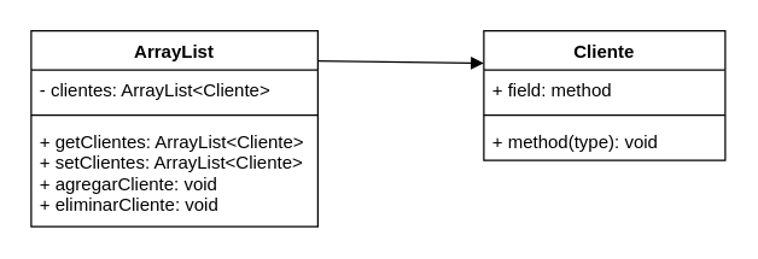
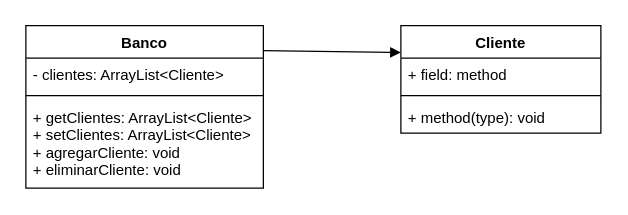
- <mxCell id="6" value="ArrayList" style="swimlane;fontStyle=1;align=center;verticalAlign=top;childLayout=stackLayout;horizontal=1;startSize=26;horizontalStack=0;resizeParent=1;resizeParentMax=0;resizeLast=0;collapsible=1;marginBottom=0;" vertex="1" parent="1"><mxGeometry x="20" y="20" width="190" height="130" as="geometry" /></mxCell>
+ <mxCell id="6" value="Banco" style="swimlane;fontStyle=1;align=center;verticalAlign=top;childLayout=stackLayout;horizontal=1;startSize=26;horizontalStack=0;resizeParent=1;resizeParentMax=0;resizeLast=0;collapsible=1;marginBottom=0;" vertex="1" parent="1"><mxGeometry x="20" y="20" width="190" height="130" as="geometry" /></mxCell>
